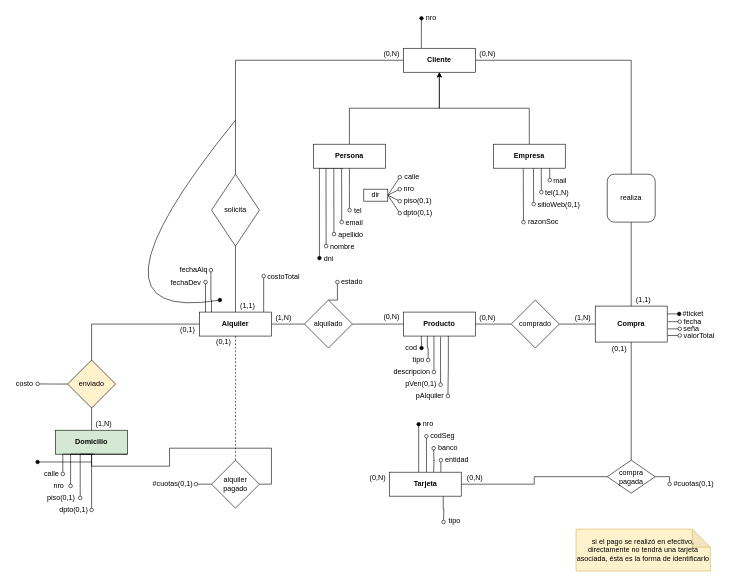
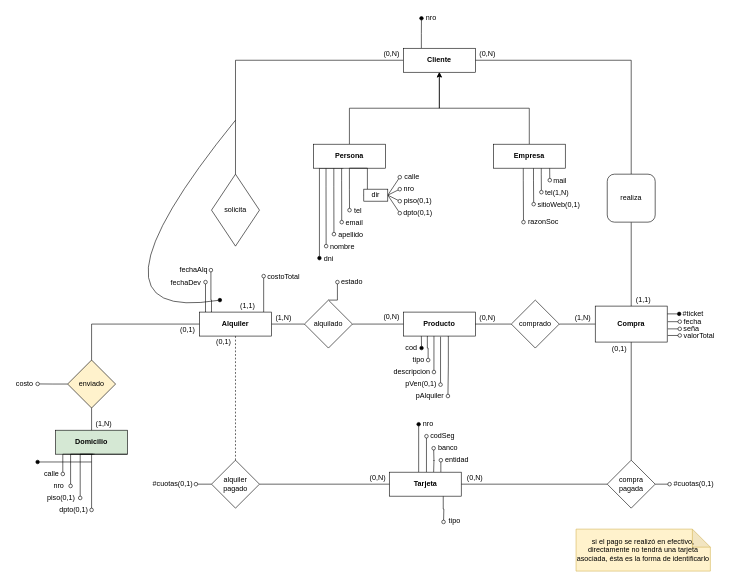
+ <mxCell id="104" style="edgeStyle=orthogonalEdgeStyle;rounded=0;orthogonalLoop=1;jettySize=auto;html=1;exitX=0;exitY=0.5;exitDx=0;exitDy=0;entryX=0.5;entryY=1;entryDx=0;entryDy=0;endArrow=none;endFill=0;" parent="1" source="105" target="12" edge="1"><mxGeometry relative="1" as="geometry"><Array as="points"><mxPoint x="612" y="325" /><mxPoint x="612" y="280" /></Array></mxGeometry></mxCell>
- <mxCell id="32" style="edgeStyle=orthogonalEdgeStyle;rounded=0;orthogonalLoop=1;jettySize=auto;html=1;exitX=0.5;exitY=1;exitDx=0;exitDy=0;entryX=0.5;entryY=0;entryDx=0;entryDy=0;endArrow=none;endFill=0;" parent="1" source="33" target="31" edge="1"><mxGeometry relative="1" as="geometry" /></mxCell>
- <mxCell id="59" style="edgeStyle=orthogonalEdgeStyle;rounded=0;orthogonalLoop=1;jettySize=auto;html=1;exitX=1;exitY=0.5;exitDx=0;exitDy=0;endArrow=none;endFill=0;" parent="1" source="61" target="39" edge="1"><mxGeometry relative="1" as="geometry"><mxPoint x="672" y="730" as="targetPoint" /></mxGeometry></mxCell>
+ <mxCell id="59" style="edgeStyle=orthogonalEdgeStyle;rounded=0;orthogonalLoop=1;jettySize=auto;html=1;exitX=1;exitY=0.5;exitDx=0;exitDy=0;entryX=0;entryY=0.5;entryDx=0;entryDy=0;endArrow=none;endFill=0;" parent="1" source="61" target="58" edge="1"><mxGeometry relative="1" as="geometry"><mxPoint x="672" y="730" as="targetPoint" /></mxGeometry></mxCell>
- <mxCell id="63" value="compra&lt;br&gt;pagada" style="rhombus;whiteSpace=wrap;html=1;" parent="1" vertex="1"><mxGeometry x="1012" y="767" width="80" height="55" as="geometry" /></mxCell>
+ <mxCell id="63" value="compra&lt;br&gt;pagada" style="rhombus;whiteSpace=wrap;html=1;" parent="1" vertex="1"><mxGeometry x="1012" y="767" width="80" height="80" as="geometry" /></mxCell>
